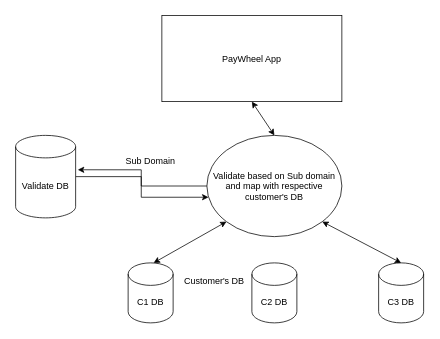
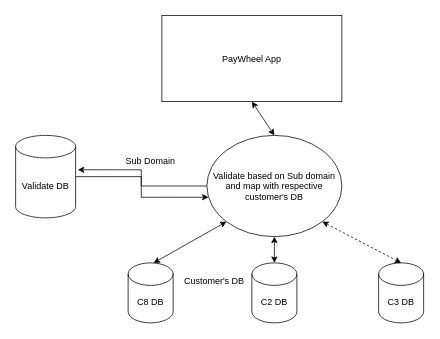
- <mxCell id="12" value="" style="endArrow=classic;startArrow=classic;html=1;rounded=0;entryX=1;entryY=1;entryDx=0;entryDy=0;exitX=0.5;exitY=0;exitDx=0;exitDy=0;exitPerimeter=0;" parent="1" source="9" target="3" edge="1"><mxGeometry width="50" height="50" relative="1" as="geometry"><mxPoint x="454" y="330" as="sourcePoint" /><mxPoint x="504" y="280" as="targetPoint" /></mxGeometry></mxCell>
+ <mxCell id="12" value="" style="endArrow=classic;startArrow=classic;html=1;rounded=0;entryX=1;entryY=1;entryDx=0;entryDy=0;exitX=0.5;exitY=0;exitDx=0;exitDy=0;exitPerimeter=0;dashed=1;" parent="1" source="9" target="3" edge="1"><mxGeometry width="50" height="50" relative="1" as="geometry"><mxPoint x="454" y="330" as="sourcePoint" /><mxPoint x="504" y="280" as="targetPoint" /></mxGeometry></mxCell>
+ <mxCell id="13" value="" style="endArrow=classic;startArrow=classic;html=1;rounded=0;entryX=0.5;entryY=1;entryDx=0;entryDy=0;exitX=0.5;exitY=0;exitDx=0;exitDy=0;exitPerimeter=0;" parent="1" source="8" target="3" edge="1"><mxGeometry width="50" height="50" relative="1" as="geometry"><mxPoint x="350" y="340" as="sourcePoint" /><mxPoint x="400" y="290" as="targetPoint" /></mxGeometry></mxCell>
- <mxCell id="10" value="C1 DB" style="shape=cylinder3;whiteSpace=wrap;html=1;boundedLbl=1;backgroundOutline=1;size=15;" parent="1" vertex="1"><mxGeometry x="170" y="350" width="60" height="80" as="geometry" /></mxCell>
+ <mxCell id="10" value="C8 DB" style="shape=cylinder3;whiteSpace=wrap;html=1;boundedLbl=1;backgroundOutline=1;size=15;" parent="1" vertex="1"><mxGeometry x="170" y="350" width="60" height="80" as="geometry" /></mxCell>
